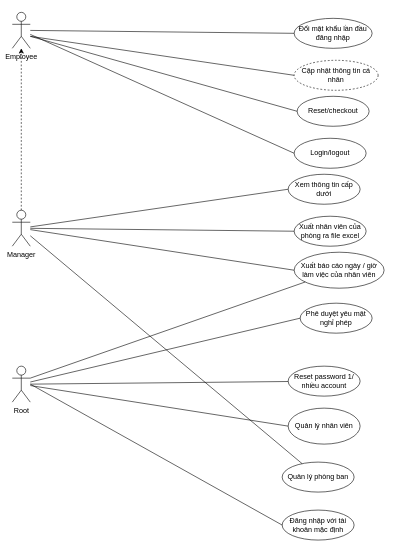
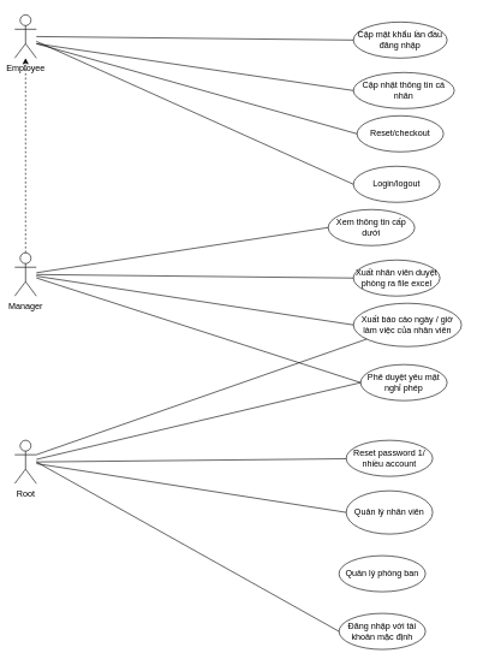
- <mxCell id="12" value="Đổi mật khẩu lần đầu đăng nhập" style="ellipse;whiteSpace=wrap;html=1;" parent="1" vertex="1"><mxGeometry x="490" y="30" width="130" height="50" as="geometry" /></mxCell>
+ <mxCell id="12" value="Cập mật khẩu lần đầu đăng nhập" style="ellipse;whiteSpace=wrap;html=1;" parent="1" vertex="1"><mxGeometry x="490" y="30" width="130" height="50" as="geometry" /></mxCell>
- <mxCell id="13" value="Cập nhật thông tin cá nhân" style="ellipse;whiteSpace=wrap;html=1;dashed=1;" parent="1" vertex="1"><mxGeometry x="490" y="100" width="140" height="50" as="geometry" /></mxCell>
+ <mxCell id="13" value="Cập nhật thông tin cá nhân" style="ellipse;whiteSpace=wrap;html=1;" parent="1" vertex="1"><mxGeometry x="490" y="100" width="140" height="50" as="geometry" /></mxCell>
- <mxCell id="19" value="Xem thông tin cấp dưới" style="ellipse;whiteSpace=wrap;html=1;" parent="1" vertex="1"><mxGeometry x="480" y="290" width="120" height="50" as="geometry" /></mxCell>
+ <mxCell id="19" value="Xem thông tin cấp dưới" style="ellipse;whiteSpace=wrap;html=1;" parent="1" vertex="1"><mxGeometry x="455" y="290" width="120" height="50" as="geometry" /></mxCell>
- <mxCell id="20" value="Xuất nhân viên của phòng ra file excel" style="ellipse;whiteSpace=wrap;html=1;" parent="1" vertex="1"><mxGeometry x="490" y="360" width="120" height="50" as="geometry" /></mxCell>
+ <mxCell id="20" value="Xuất nhân viên duyệt phòng ra file excel" style="ellipse;whiteSpace=wrap;html=1;" parent="1" vertex="1"><mxGeometry x="490" y="360" width="120" height="50" as="geometry" /></mxCell>
- <mxCell id="25" value="" style="endArrow=none;html=1;rounded=0;" parent="1" source="4" target="7" edge="1"><mxGeometry width="50" height="50" relative="1" as="geometry"><mxPoint x="330" y="380" as="sourcePoint" /><mxPoint x="380" y="330" as="targetPoint" /></mxGeometry></mxCell>
+ <mxCell id="25" value="" style="endArrow=none;html=1;rounded=0;entryX=0;entryY=0.5;entryDx=0;entryDy=0;" parent="1" source="4" target="10" edge="1"><mxGeometry width="50" height="50" relative="1" as="geometry"><mxPoint x="330" y="380" as="sourcePoint" /><mxPoint x="380" y="330" as="targetPoint" /></mxGeometry></mxCell>
